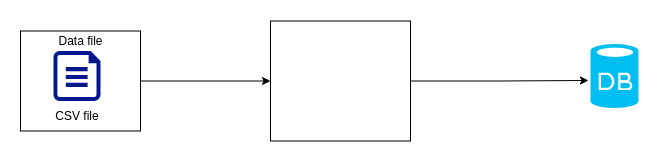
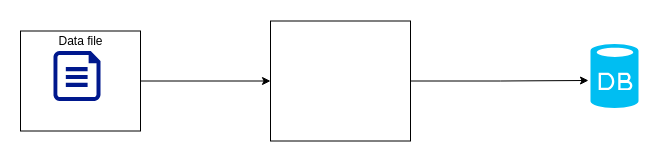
- <mxCell id="6" value="CSV file" style="text;html=1;align=center;verticalAlign=middle;whiteSpace=wrap;rounded=0;" parent="1" vertex="1"><mxGeometry x="46.5" y="100.5" width="60" height="30" as="geometry" /></mxCell>
